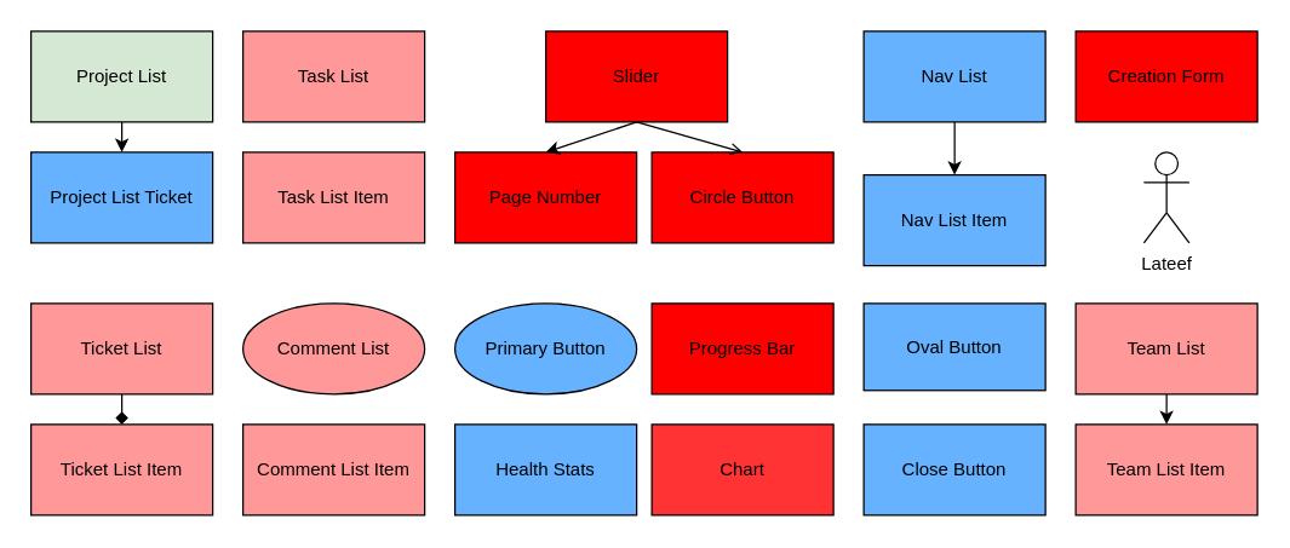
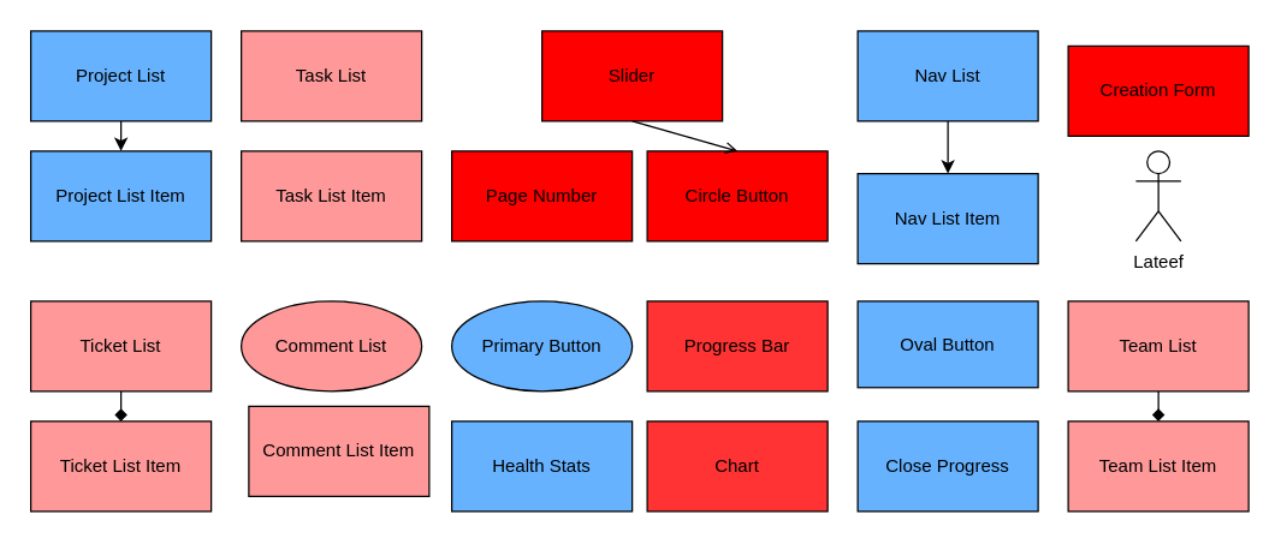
- <mxCell id="7" value="Project List" style="rounded=0;whiteSpace=wrap;html=1;fillColor=#d5e8d4;" parent="1" vertex="1"><mxGeometry x="20" y="20" width="120" height="60" as="geometry" /></mxCell>
+ <mxCell id="7" value="Project List" style="rounded=0;whiteSpace=wrap;html=1;fillColor=#66B2FF;" parent="1" vertex="1"><mxGeometry x="20" y="20" width="120" height="60" as="geometry" /></mxCell>
- <mxCell id="25" value="Creation Form" style="rounded=0;whiteSpace=wrap;html=1;fillColor=#FF0000;" parent="1" vertex="1"><mxGeometry x="710" y="20" width="120" height="60" as="geometry" /></mxCell>
+ <mxCell id="25" value="Creation Form" style="rounded=0;whiteSpace=wrap;html=1;fillColor=#FF0000;" parent="1" vertex="1"><mxGeometry x="710" y="30" width="120" height="60" as="geometry" /></mxCell>
- <mxCell id="6" value="" style="endArrow=classic;html=1;rounded=0;exitX=0.5;exitY=1;exitDx=0;exitDy=0;entryX=0.5;entryY=0;entryDx=0;entryDy=0;" parent="1" source="4" target="5" edge="1"><mxGeometry width="50" height="50" relative="1" as="geometry"><mxPoint x="-70" y="240" as="sourcePoint" /><mxPoint x="-20" y="190" as="targetPoint" /><Array as="points" /></mxGeometry></mxCell>
- <mxCell id="8" value="Project List Ticket" style="rounded=0;whiteSpace=wrap;html=1;fillColor=#66B2FF;" parent="1" vertex="1"><mxGeometry x="20" y="100" width="120" height="60" as="geometry" /></mxCell>
+ <mxCell id="8" value="Project List Item" style="rounded=0;whiteSpace=wrap;html=1;fillColor=#66B2FF;" parent="1" vertex="1"><mxGeometry x="20" y="100" width="120" height="60" as="geometry" /></mxCell>
- <mxCell id="19" value="Progress Bar" style="rounded=0;whiteSpace=wrap;html=1;fillColor=#ff0000;" parent="1" vertex="1"><mxGeometry x="430" y="200" width="120" height="60" as="geometry" /></mxCell>
+ <mxCell id="19" value="Progress Bar" style="rounded=0;whiteSpace=wrap;html=1;fillColor=#FF3333;" parent="1" vertex="1"><mxGeometry x="430" y="200" width="120" height="60" as="geometry" /></mxCell>
- <mxCell id="29" value="" style="endArrow=classic;html=1;rounded=0;exitX=0.5;exitY=1;exitDx=0;exitDy=0;entryX=0.5;entryY=0;entryDx=0;entryDy=0;" parent="1" source="28" target="27" edge="1"><mxGeometry width="50" height="50" relative="1" as="geometry"><mxPoint x="751" y="400" as="sourcePoint" /><mxPoint x="801" y="350" as="targetPoint" /></mxGeometry></mxCell>
+ <mxCell id="29" value="" style="endArrow=diamond;html=1;rounded=0;exitX=0.5;exitY=1;exitDx=0;exitDy=0;entryX=0.5;entryY=0;entryDx=0;entryDy=0;" parent="1" source="28" target="27" edge="1"><mxGeometry width="50" height="50" relative="1" as="geometry"><mxPoint x="751" y="400" as="sourcePoint" /><mxPoint x="801" y="350" as="targetPoint" /></mxGeometry></mxCell>
- <mxCell id="18" value="Comment List Item" style="rounded=0;whiteSpace=wrap;html=1;fillColor=#FF9999;" parent="1" vertex="1"><mxGeometry x="160" y="280" width="120" height="60" as="geometry" /></mxCell>
+ <mxCell id="18" value="Comment List Item" style="rounded=0;whiteSpace=wrap;html=1;fillColor=#FF9999;" parent="1" vertex="1"><mxGeometry x="165" y="270" width="120" height="60" as="geometry" /></mxCell>
- <mxCell id="26" value="Close Button" style="rounded=0;whiteSpace=wrap;html=1;fillColor=#66B2FF;" parent="1" vertex="1"><mxGeometry x="570" y="280" width="120" height="60" as="geometry" /></mxCell>
+ <mxCell id="26" value="Close Progress" style="rounded=0;whiteSpace=wrap;html=1;fillColor=#66B2FF;" parent="1" vertex="1"><mxGeometry x="570" y="280" width="120" height="60" as="geometry" /></mxCell>
